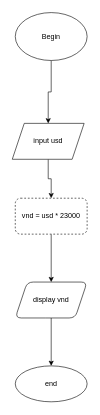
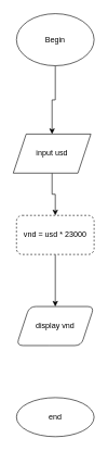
- <mxCell id="8" value="" style="edgeStyle=orthogonalEdgeStyle;rounded=0;orthogonalLoop=1;jettySize=auto;html=1;" edge="1" parent="1" source="9" target="10"><mxGeometry relative="1" as="geometry" /></mxCell>
